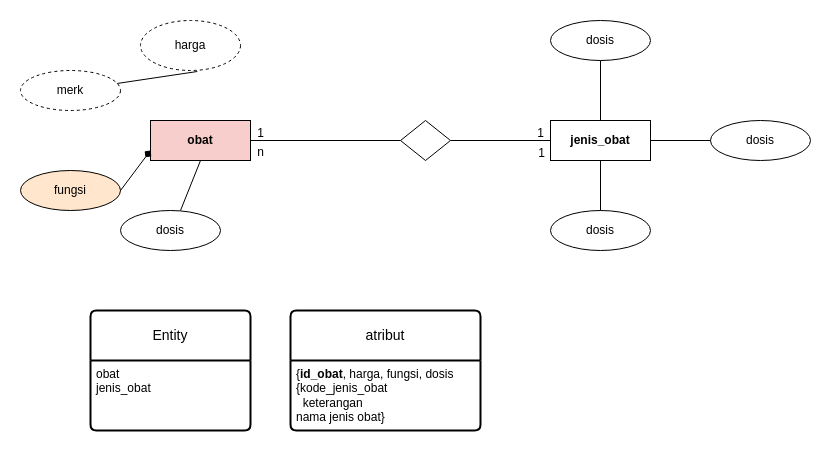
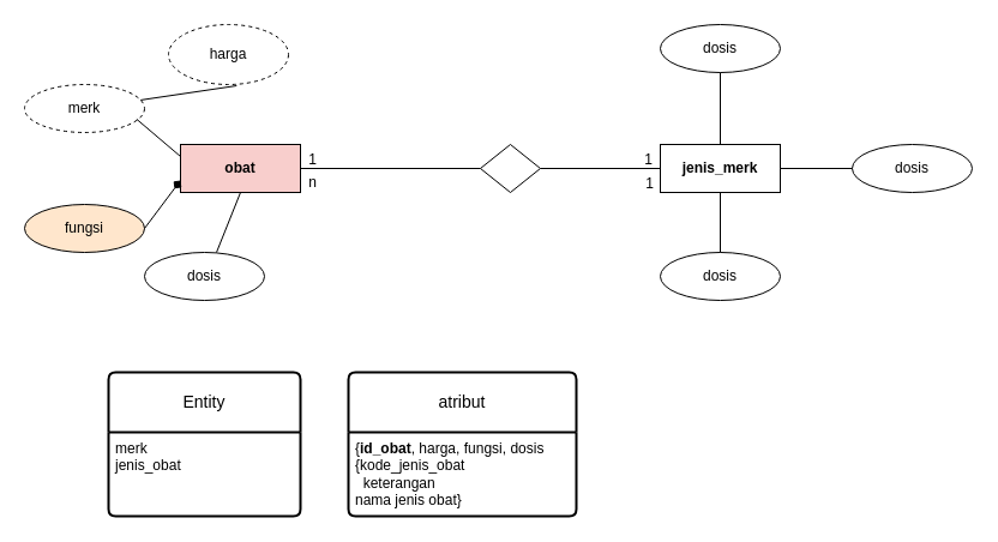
+ <mxCell id="8" value="" style="endArrow=none;html=1;rounded=0;exitX=0.934;exitY=0.722;exitDx=0;exitDy=0;exitPerimeter=0;entryX=0;entryY=0.25;entryDx=0;entryDy=0;" edge="1" parent="1" source="4" target="2"><mxGeometry relative="1" as="geometry"><mxPoint x="207" y="81" as="sourcePoint" /><mxPoint x="207" y="129" as="targetPoint" /></mxGeometry></mxCell>
- <mxCell id="13" value="&lt;b&gt;jenis_obat&lt;/b&gt;" style="whiteSpace=wrap;html=1;align=center;" vertex="1" parent="1"><mxGeometry x="550" y="120" width="100" height="40" as="geometry" /></mxCell>
+ <mxCell id="13" value="&lt;b&gt;jenis_merk&lt;/b&gt;" style="whiteSpace=wrap;html=1;align=center;" vertex="1" parent="1"><mxGeometry x="550" y="120" width="100" height="40" as="geometry" /></mxCell>
- <mxCell id="26" value="obat&lt;div&gt;jenis_obat&lt;/div&gt;" style="align=left;strokeColor=none;fillColor=none;spacingLeft=4;fontSize=12;verticalAlign=top;resizable=0;rotatable=0;part=1;html=1;" vertex="1" parent="25"><mxGeometry y="50" width="160" height="70" as="geometry" /></mxCell>
+ <mxCell id="26" value="merk&lt;div&gt;jenis_obat&lt;/div&gt;" style="align=left;strokeColor=none;fillColor=none;spacingLeft=4;fontSize=12;verticalAlign=top;resizable=0;rotatable=0;part=1;html=1;" vertex="1" parent="25"><mxGeometry y="50" width="160" height="70" as="geometry" /></mxCell>
